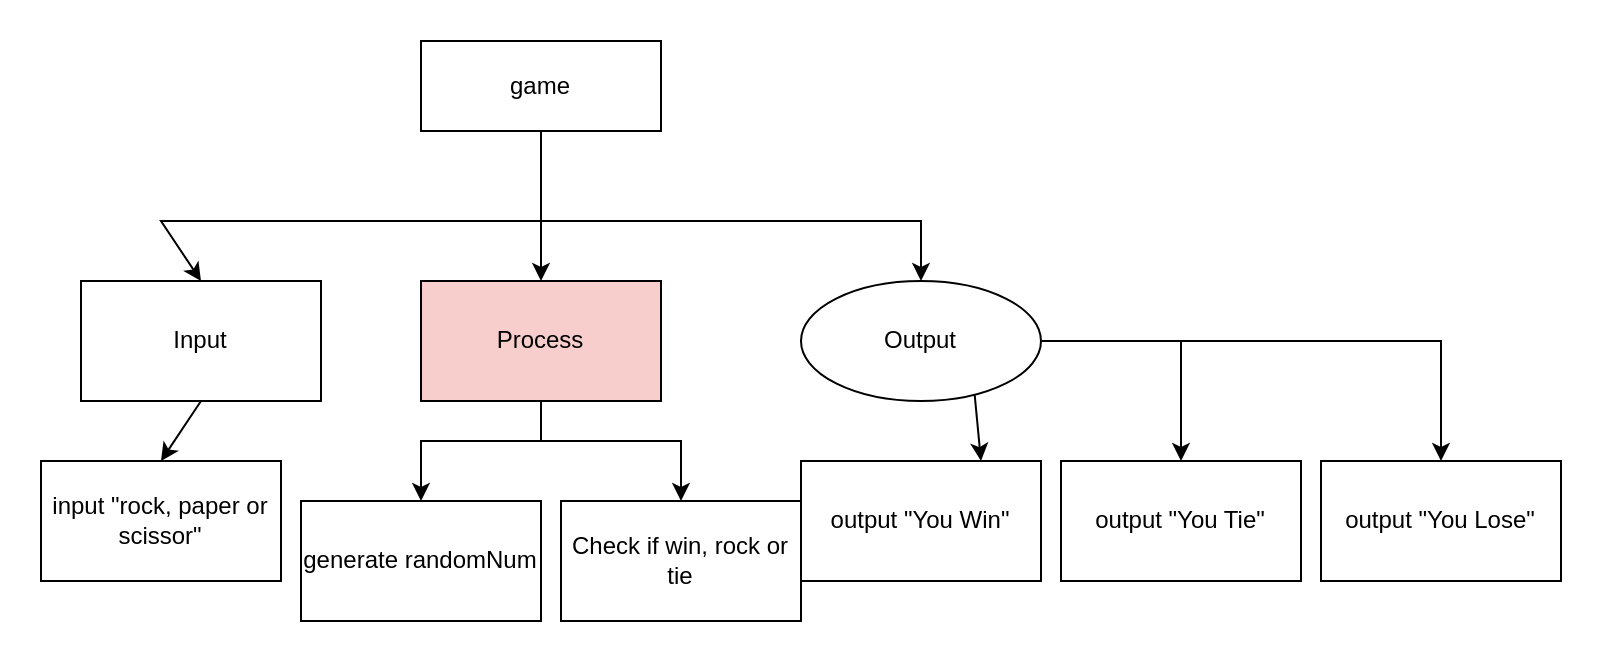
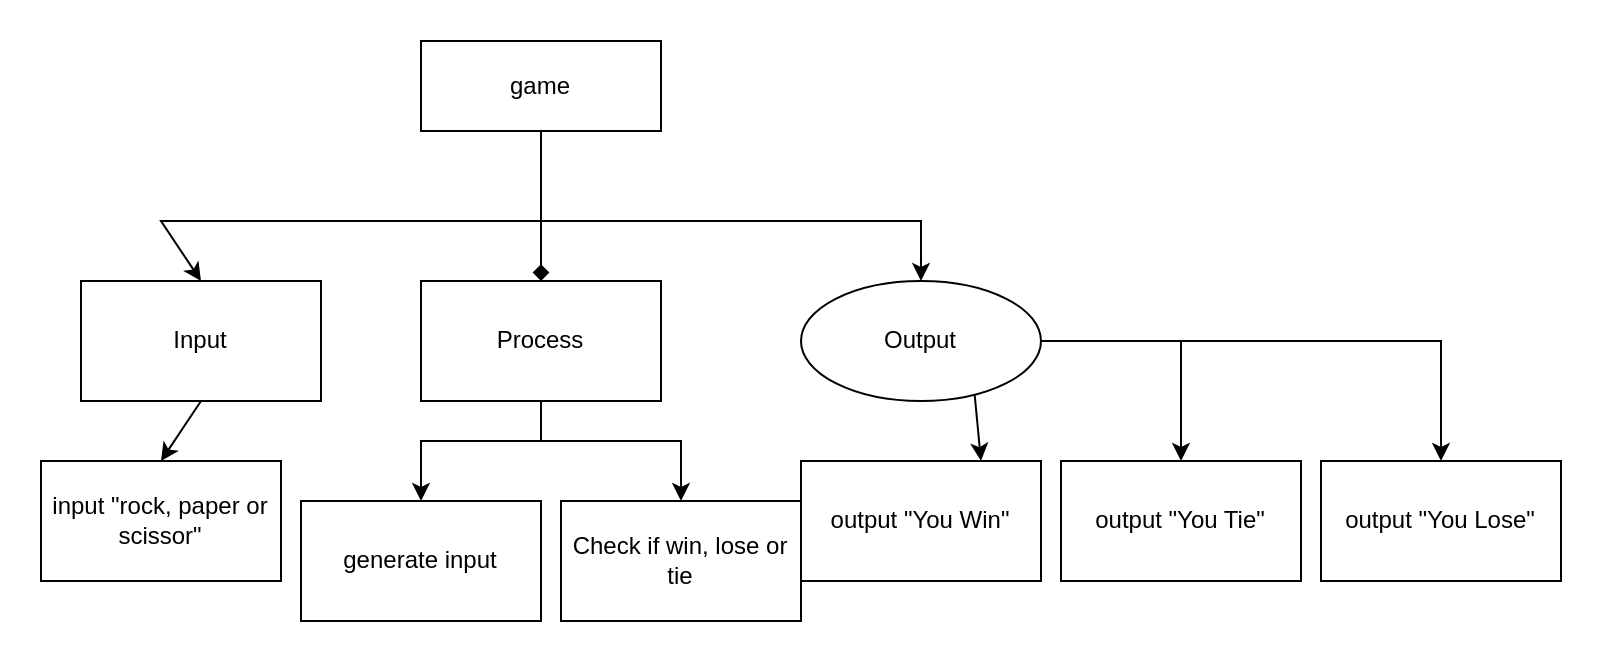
- <mxCell id="2" style="edgeStyle=none;html=1;exitX=0.5;exitY=1;exitDx=0;exitDy=0;" parent="1" source="5" target="10" edge="1"><mxGeometry relative="1" as="geometry"><Array as="points"><mxPoint x="270" y="110" /></Array></mxGeometry></mxCell>
+ <mxCell id="2" style="edgeStyle=none;html=1;exitX=0.5;exitY=1;exitDx=0;exitDy=0;endArrow=diamond;" parent="1" source="5" target="10" edge="1"><mxGeometry relative="1" as="geometry"><Array as="points"><mxPoint x="270" y="110" /></Array></mxGeometry></mxCell>
- <mxCell id="10" value="Process" style="rounded=0;whiteSpace=wrap;html=1;fillColor=#f8cecc;" parent="1" vertex="1"><mxGeometry x="210" y="140" width="120" height="60" as="geometry" /></mxCell>
+ <mxCell id="10" value="Process" style="rounded=0;whiteSpace=wrap;html=1;" parent="1" vertex="1"><mxGeometry x="210" y="140" width="120" height="60" as="geometry" /></mxCell>
- <mxCell id="16" value="generate randomNum" style="rounded=0;whiteSpace=wrap;html=1;" parent="1" vertex="1"><mxGeometry x="150" y="250" width="120" height="60" as="geometry" /></mxCell>
+ <mxCell id="16" value="generate input" style="rounded=0;whiteSpace=wrap;html=1;" parent="1" vertex="1"><mxGeometry x="150" y="250" width="120" height="60" as="geometry" /></mxCell>
- <mxCell id="20" value="Check if win, rock or tie" style="rounded=0;whiteSpace=wrap;html=1;" vertex="1" parent="1"><mxGeometry x="280" y="250" width="120" height="60" as="geometry" /></mxCell>
+ <mxCell id="20" value="Check if win, lose or tie" style="rounded=0;whiteSpace=wrap;html=1;" vertex="1" parent="1"><mxGeometry x="280" y="250" width="120" height="60" as="geometry" /></mxCell>
